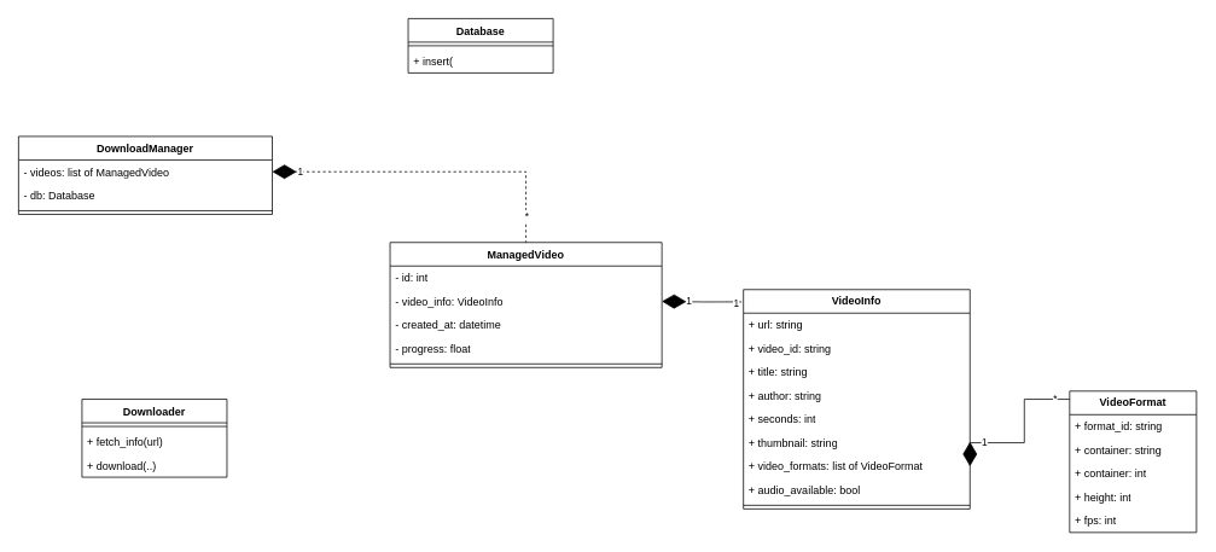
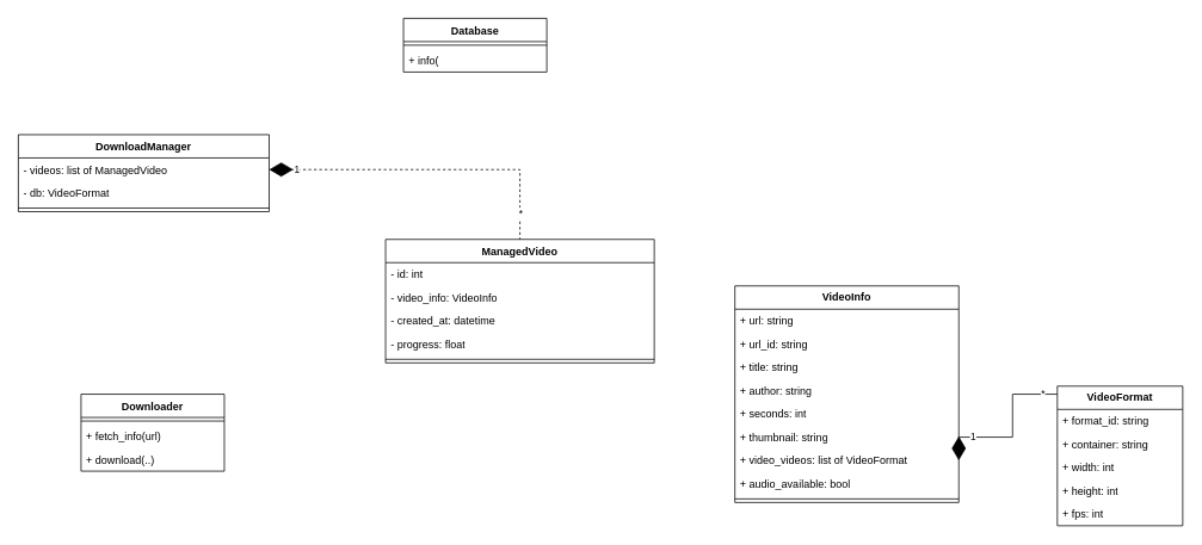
- <mxCell id="39" value="+ insert(" style="text;strokeColor=none;fillColor=none;align=left;verticalAlign=top;spacingLeft=4;spacingRight=4;overflow=hidden;rotatable=0;points=[[0,0.5],[1,0.5]];portConstraint=eastwest;whiteSpace=wrap;html=1;" parent="37" vertex="1"><mxGeometry y="34" width="160" height="26" as="geometry" /></mxCell>
+ <mxCell id="39" value="+ info(" style="text;strokeColor=none;fillColor=none;align=left;verticalAlign=top;spacingLeft=4;spacingRight=4;overflow=hidden;rotatable=0;points=[[0,0.5],[1,0.5]];portConstraint=eastwest;whiteSpace=wrap;html=1;" parent="37" vertex="1"><mxGeometry y="34" width="160" height="26" as="geometry" /></mxCell>
- <mxCell id="29" value="- db: Database" style="text;strokeColor=none;fillColor=none;align=left;verticalAlign=top;spacingLeft=4;spacingRight=4;overflow=hidden;rotatable=0;points=[[0,0.5],[1,0.5]];portConstraint=eastwest;whiteSpace=wrap;html=1;" parent="27" vertex="1"><mxGeometry y="52" width="280" height="26" as="geometry" /></mxCell>
+ <mxCell id="29" value="- db: VideoFormat" style="text;strokeColor=none;fillColor=none;align=left;verticalAlign=top;spacingLeft=4;spacingRight=4;overflow=hidden;rotatable=0;points=[[0,0.5],[1,0.5]];portConstraint=eastwest;whiteSpace=wrap;html=1;" parent="27" vertex="1"><mxGeometry y="52" width="280" height="26" as="geometry" /></mxCell>
- <mxCell id="34" value="" style="endArrow=diamondThin;endFill=1;endSize=24;html=1;rounded=0;entryX=1;entryY=0.5;entryDx=0;entryDy=0;exitX=-0.008;exitY=0.056;exitDx=0;exitDy=0;exitPerimeter=0;edgeStyle=orthogonalEdgeStyle;" parent="1" source="2" target="23" edge="1"><mxGeometry width="160" relative="1" as="geometry"><mxPoint x="700" y="400" as="sourcePoint" /><mxPoint x="720" y="350" as="targetPoint" /></mxGeometry></mxCell>
- <mxCell id="35" value="1" style="edgeLabel;html=1;align=center;verticalAlign=middle;resizable=0;points=[];" parent="34" vertex="1" connectable="0"><mxGeometry x="-0.84" y="1" relative="1" as="geometry"><mxPoint as="offset" /></mxGeometry></mxCell>
- <mxCell id="36" value="1" style="edgeLabel;html=1;align=center;verticalAlign=middle;resizable=0;points=[];" parent="34" vertex="1" connectable="0"><mxGeometry x="0.435" y="-1" relative="1" as="geometry"><mxPoint x="5" as="offset" /></mxGeometry></mxCell>
- <mxCell id="4" value="+ video_id: string" style="text;strokeColor=none;fillColor=none;align=left;verticalAlign=top;spacingLeft=4;spacingRight=4;overflow=hidden;rotatable=0;points=[[0,0.5],[1,0.5]];portConstraint=eastwest;whiteSpace=wrap;html=1;" parent="2" vertex="1"><mxGeometry y="52" width="250" height="26" as="geometry" /></mxCell>
+ <mxCell id="4" value="+ url_id: string" style="text;strokeColor=none;fillColor=none;align=left;verticalAlign=top;spacingLeft=4;spacingRight=4;overflow=hidden;rotatable=0;points=[[0,0.5],[1,0.5]];portConstraint=eastwest;whiteSpace=wrap;html=1;" parent="2" vertex="1"><mxGeometry y="52" width="250" height="26" as="geometry" /></mxCell>
- <mxCell id="9" value="+ video_formats: list of VideoFormat" style="text;strokeColor=none;fillColor=none;align=left;verticalAlign=top;spacingLeft=4;spacingRight=4;overflow=hidden;rotatable=0;points=[[0,0.5],[1,0.5]];portConstraint=eastwest;whiteSpace=wrap;html=1;" parent="2" vertex="1"><mxGeometry y="182" width="250" height="26" as="geometry" /></mxCell>
+ <mxCell id="9" value="+ video_videos: list of VideoFormat" style="text;strokeColor=none;fillColor=none;align=left;verticalAlign=top;spacingLeft=4;spacingRight=4;overflow=hidden;rotatable=0;points=[[0,0.5],[1,0.5]];portConstraint=eastwest;whiteSpace=wrap;html=1;" parent="2" vertex="1"><mxGeometry y="182" width="250" height="26" as="geometry" /></mxCell>
- <mxCell id="18" value="+ container: int" style="text;strokeColor=none;fillColor=none;align=left;verticalAlign=top;spacingLeft=4;spacingRight=4;overflow=hidden;rotatable=0;points=[[0,0.5],[1,0.5]];portConstraint=eastwest;whiteSpace=wrap;html=1;" parent="12" vertex="1"><mxGeometry y="78" width="140" height="26" as="geometry" /></mxCell>
+ <mxCell id="18" value="+ width: int" style="text;strokeColor=none;fillColor=none;align=left;verticalAlign=top;spacingLeft=4;spacingRight=4;overflow=hidden;rotatable=0;points=[[0,0.5],[1,0.5]];portConstraint=eastwest;whiteSpace=wrap;html=1;" parent="12" vertex="1"><mxGeometry y="78" width="140" height="26" as="geometry" /></mxCell>
